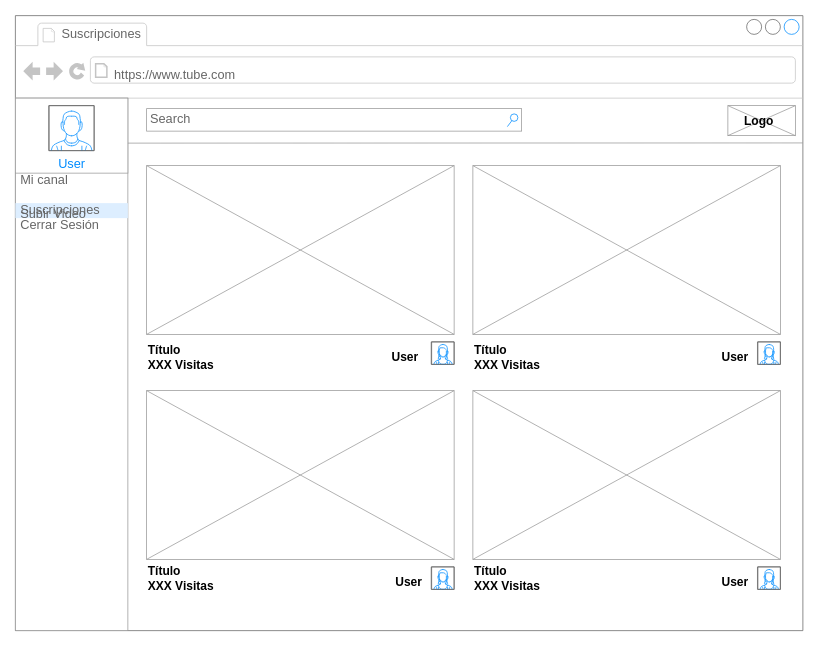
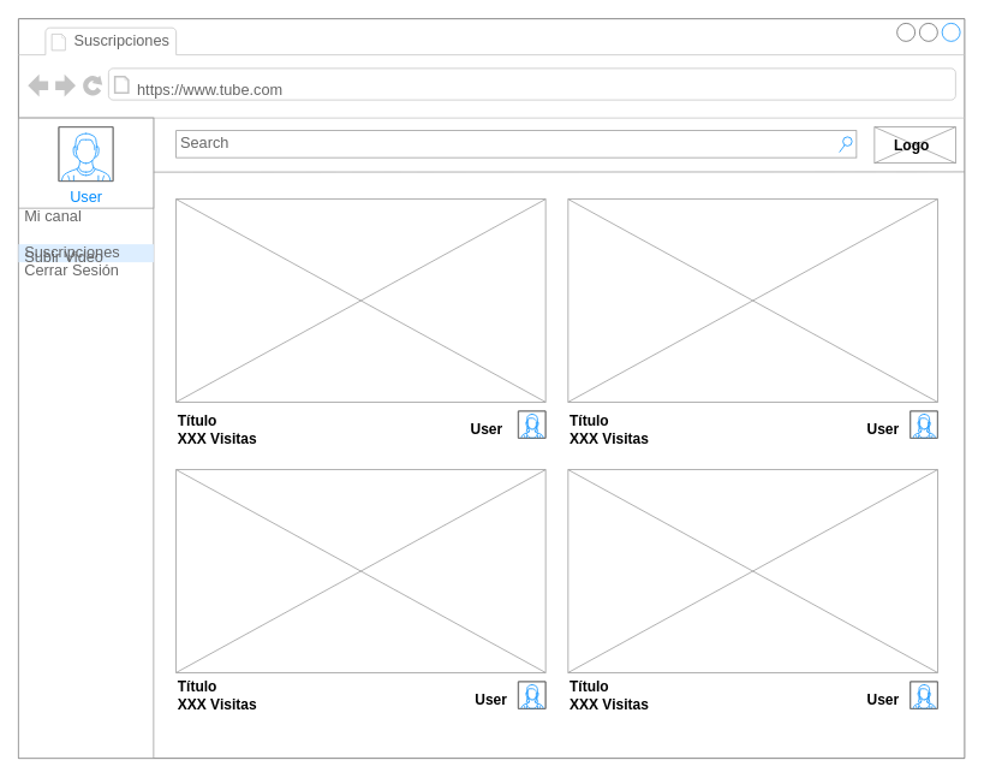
- <mxCell id="31" value="Search" style="strokeWidth=1;shadow=0;dashed=0;align=center;html=1;shape=mxgraph.mockup.forms.searchBox;strokeColor=#999999;mainText=;fillColor=#ffffff;strokeColor2=#008cff;fontColor=#666666;fontSize=17;align=left;spacingLeft=3;" parent="2" vertex="1"><mxGeometry x="175" y="124" width="500" height="30" as="geometry" /></mxCell>
+ <mxCell id="31" value="Search" style="strokeWidth=1;shadow=0;dashed=0;align=center;html=1;shape=mxgraph.mockup.forms.searchBox;strokeColor=#999999;mainText=;fillColor=#ffffff;strokeColor2=#008cff;fontColor=#666666;fontSize=17;align=left;spacingLeft=3;" parent="2" vertex="1"><mxGeometry x="175" y="124" width="755" height="30" as="geometry" /></mxCell>
